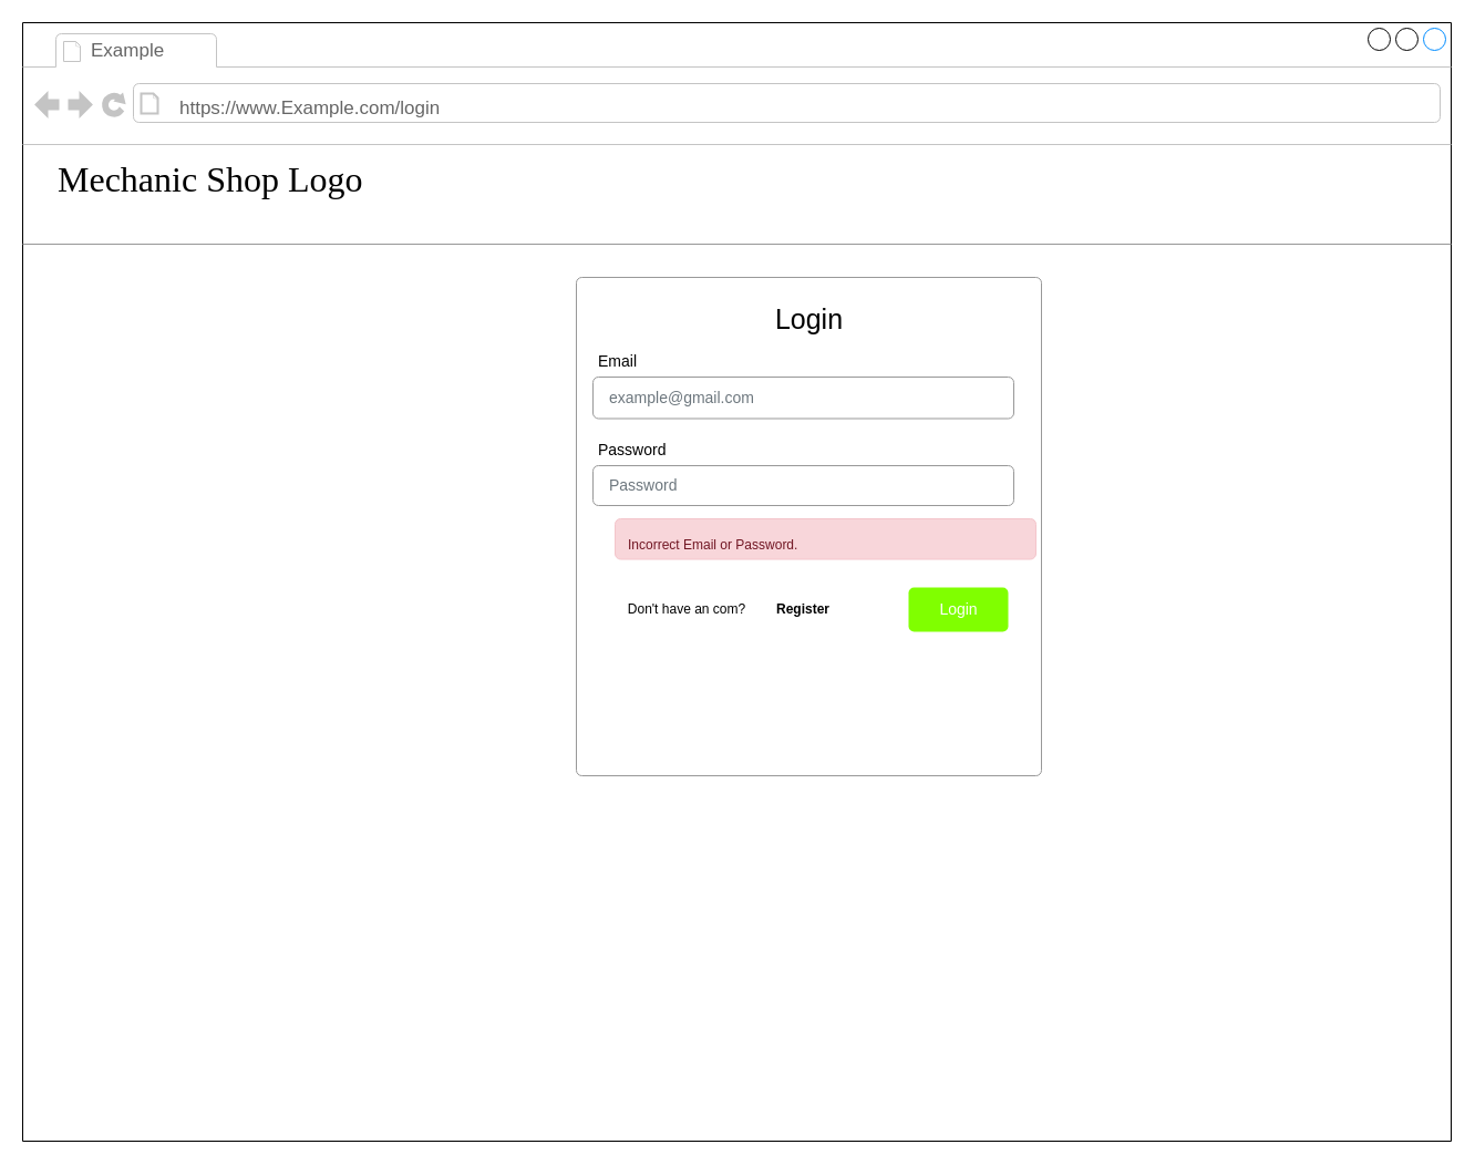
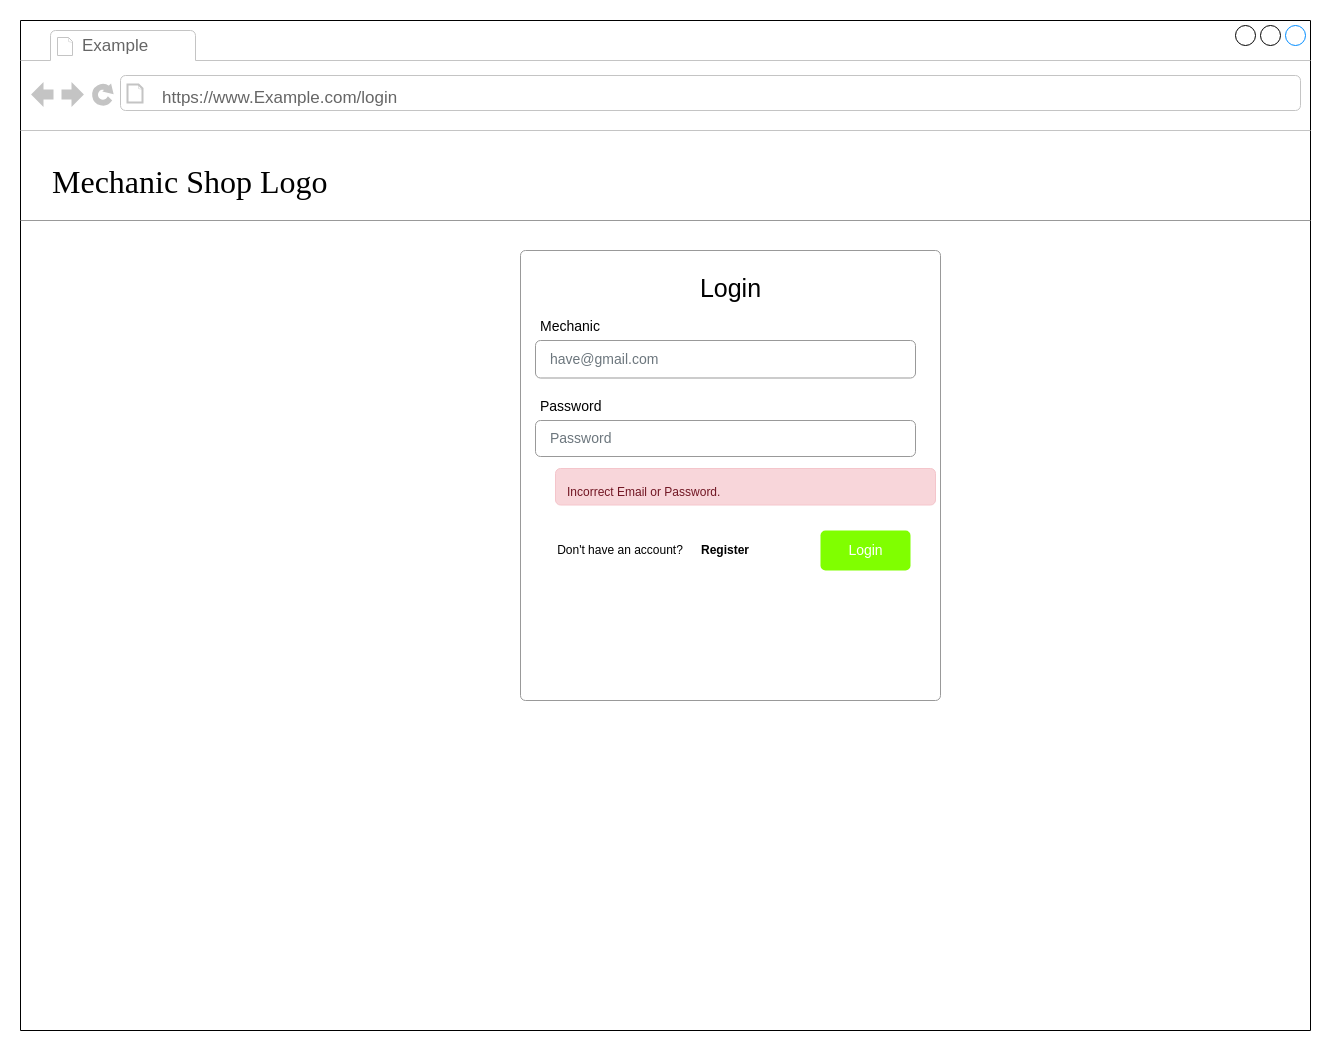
- <mxCell id="5" value="&lt;font style=&quot;font-size: 32px;&quot;&gt;Mechanic Shop Logo&lt;/font&gt;" style="text;html=1;points=[];align=left;verticalAlign=top;spacingTop=-4;fontSize=30;fontFamily=Verdana" parent="2" vertex="1"><mxGeometry x="30" y="120" width="340" height="50" as="geometry" /></mxCell>
+ <mxCell id="5" value="&lt;font style=&quot;font-size: 32px;&quot;&gt;Mechanic Shop Logo&lt;/font&gt;" style="text;html=1;points=[];align=left;verticalAlign=top;spacingTop=-4;fontSize=30;fontFamily=Verdana" parent="2" vertex="1"><mxGeometry x="30" y="140" width="340" height="50" as="geometry" /></mxCell>
- <mxCell id="10" value="Email" style="fillColor=none;strokeColor=none;align=left;spacing=20;fontSize=14;" parent="7" vertex="1"><mxGeometry y="60.002" width="220" height="30.0" as="geometry" /></mxCell>
+ <mxCell id="10" value="Mechanic" style="fillColor=none;strokeColor=none;align=left;spacing=20;fontSize=14;" parent="7" vertex="1"><mxGeometry y="60.002" width="220" height="30.0" as="geometry" /></mxCell>
- <mxCell id="11" value="example@gmail.com" style="html=1;shadow=0;dashed=0;shape=mxgraph.bootstrap.rrect;rSize=5;fillColor=none;strokeColor=#999999;align=left;spacing=15;fontSize=14;fontColor=#6C767D;" parent="7" vertex="1"><mxGeometry x="15" y="90" width="380" height="37.5" as="geometry" /></mxCell>
+ <mxCell id="11" value="have@gmail.com" style="html=1;shadow=0;dashed=0;shape=mxgraph.bootstrap.rrect;rSize=5;fillColor=none;strokeColor=#999999;align=left;spacing=15;fontSize=14;fontColor=#6C767D;" parent="7" vertex="1"><mxGeometry x="15" y="90" width="380" height="37.5" as="geometry" /></mxCell>
- <mxCell id="15" value="Don't have an com?" style="text;html=1;strokeColor=none;fillColor=none;align=center;verticalAlign=middle;whiteSpace=wrap;rounded=0;" parent="7" vertex="1"><mxGeometry x="15" y="289.997" width="170" height="19.014" as="geometry" /></mxCell>
+ <mxCell id="15" value="Don't have an account?" style="text;html=1;strokeColor=none;fillColor=none;align=center;verticalAlign=middle;whiteSpace=wrap;rounded=0;" parent="7" vertex="1"><mxGeometry x="15" y="289.997" width="170" height="19.014" as="geometry" /></mxCell>
